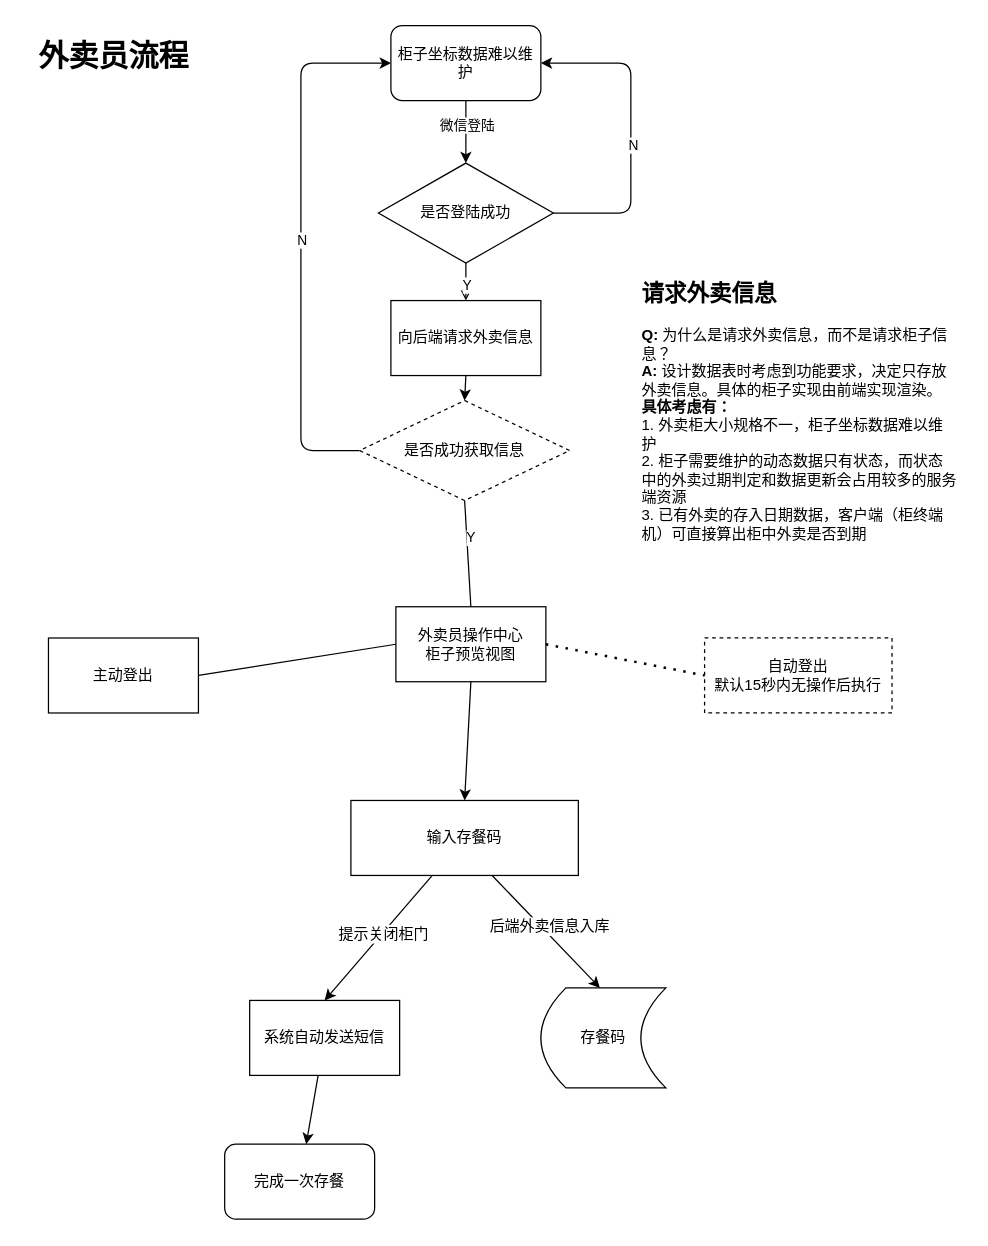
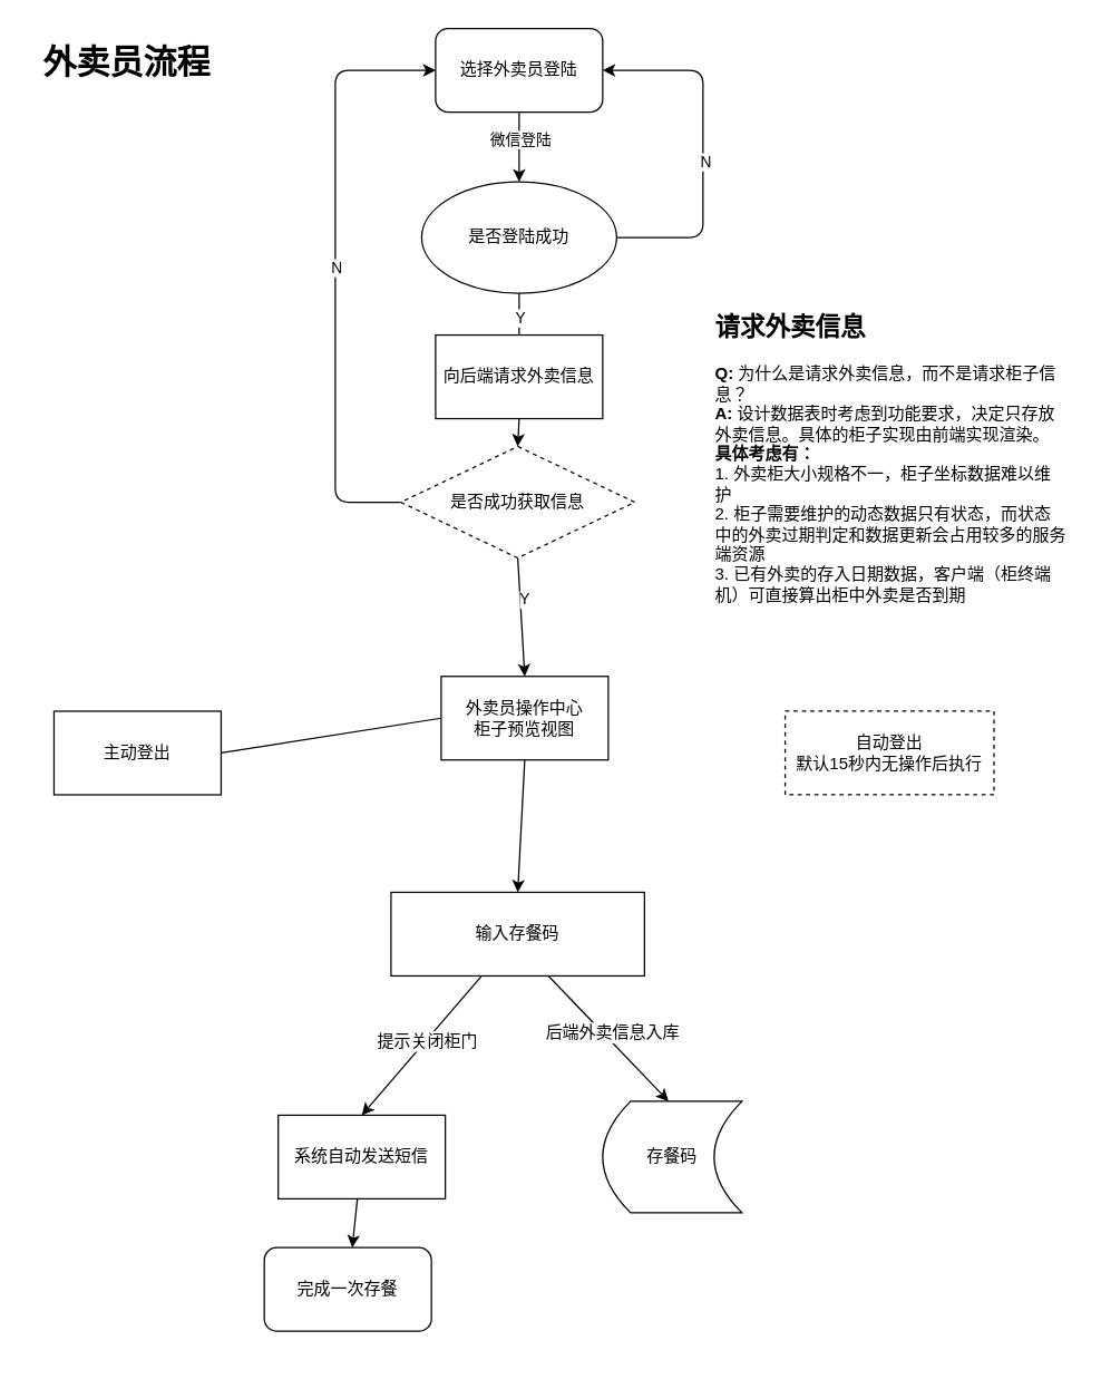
- <mxCell id="24" value="柜子坐标数据难以维护" style="rounded=1;whiteSpace=wrap;html=1;fontFamily=Helvetica;" parent="1" vertex="1"><mxGeometry x="312" y="20" width="120" height="60" as="geometry" /></mxCell>
+ <mxCell id="24" value="选择外卖员登陆" style="rounded=1;whiteSpace=wrap;html=1;fontFamily=Helvetica;" parent="1" vertex="1"><mxGeometry x="312" y="20" width="120" height="60" as="geometry" /></mxCell>
- <mxCell id="23" value="是否登陆成功" style="rhombus;whiteSpace=wrap;html=1;fontFamily=Helvetica;" parent="1" vertex="1"><mxGeometry x="302" y="130" width="140" height="80" as="geometry" /></mxCell>
+ <mxCell id="23" value="是否登陆成功" style="ellipse;whiteSpace=wrap;html=1;fontFamily=Helvetica;" parent="1" vertex="1"><mxGeometry x="302" y="130" width="140" height="80" as="geometry" /></mxCell>
- <mxCell id="26" value="" style="edgeStyle=none;html=1;fontFamily=Helvetica;entryX=0.5;entryY=0;entryDx=0;entryDy=0;exitX=0.5;exitY=1;exitDx=0;exitDy=0;endArrow=open;" parent="1" source="23" target="25" edge="1"><mxGeometry relative="1" as="geometry"><mxPoint x="372" y="210" as="sourcePoint" /><mxPoint x="372" y="350" as="targetPoint" /></mxGeometry></mxCell>
+ <mxCell id="26" value="" style="edgeStyle=none;html=1;fontFamily=Helvetica;entryX=0.5;entryY=0;entryDx=0;entryDy=0;exitX=0.5;exitY=1;exitDx=0;exitDy=0;endArrow=none;" parent="1" source="23" target="25" edge="1"><mxGeometry relative="1" as="geometry"><mxPoint x="372" y="210" as="sourcePoint" /><mxPoint x="372" y="350" as="targetPoint" /></mxGeometry></mxCell>
- <mxCell id="21" value="" style="edgeStyle=none;html=1;fontFamily=Helvetica;entryX=0.5;entryY=0;entryDx=0;entryDy=0;exitX=0.5;exitY=1;exitDx=0;exitDy=0;startArrow=none;endArrow=none;" parent="1" source="31" target="5" edge="1"><mxGeometry relative="1" as="geometry"><mxPoint x="510" y="260" as="sourcePoint" /></mxGeometry></mxCell>
+ <mxCell id="21" value="" style="edgeStyle=none;html=1;fontFamily=Helvetica;entryX=0.5;entryY=0;entryDx=0;entryDy=0;exitX=0.5;exitY=1;exitDx=0;exitDy=0;startArrow=none;" parent="1" source="31" target="5" edge="1"><mxGeometry relative="1" as="geometry"><mxPoint x="510" y="260" as="sourcePoint" /></mxGeometry></mxCell>
- <mxCell id="8" value="" style="endArrow=none;dashed=1;html=1;dashPattern=1 3;strokeWidth=2;entryX=0;entryY=0.5;entryDx=0;entryDy=0;exitX=1;exitY=0.5;exitDx=0;exitDy=0;" parent="1" source="5" target="6" edge="1"><mxGeometry width="50" height="50" relative="1" as="geometry"><mxPoint x="363" y="570" as="sourcePoint" /><mxPoint x="413" y="520" as="targetPoint" /></mxGeometry></mxCell>
- <mxCell id="17" value="完成一次存餐" style="rounded=1;whiteSpace=wrap;html=1;" parent="1" vertex="1"><mxGeometry x="179" y="915" width="120" height="60" as="geometry" /></mxCell>
+ <mxCell id="17" value="完成一次存餐" style="rounded=1;whiteSpace=wrap;html=1;" parent="1" vertex="1"><mxGeometry x="189" y="895" width="120" height="60" as="geometry" /></mxCell>
